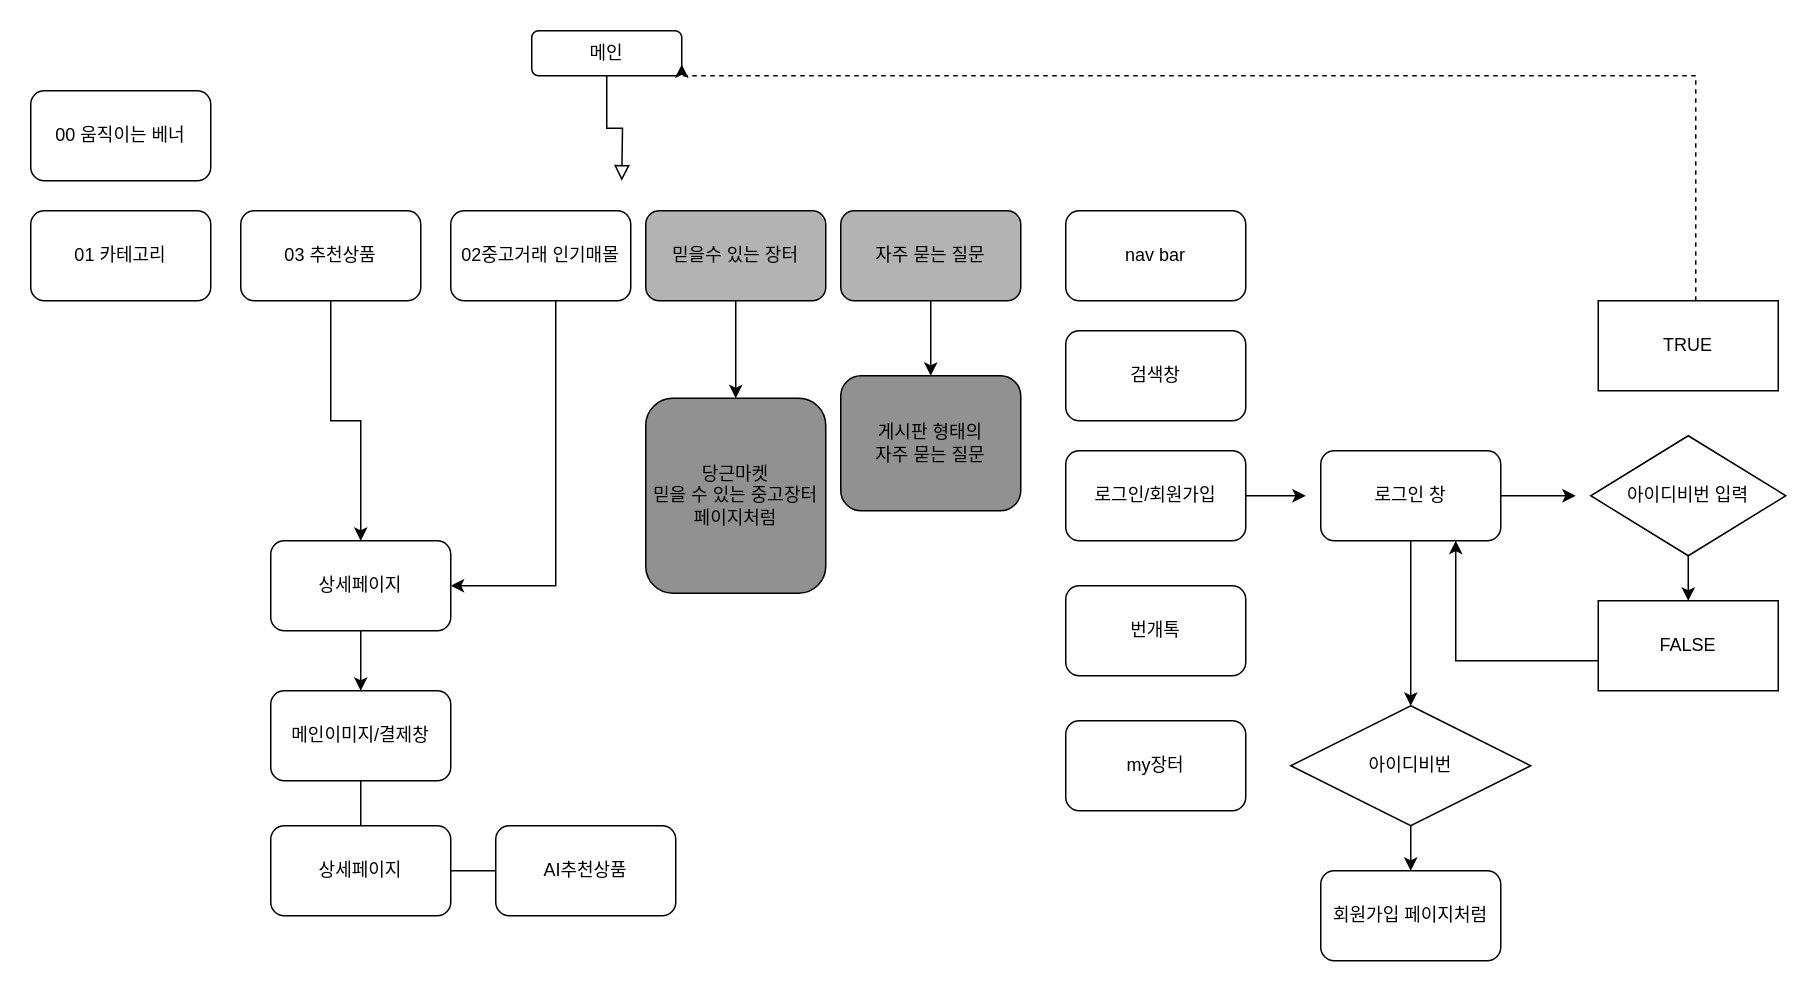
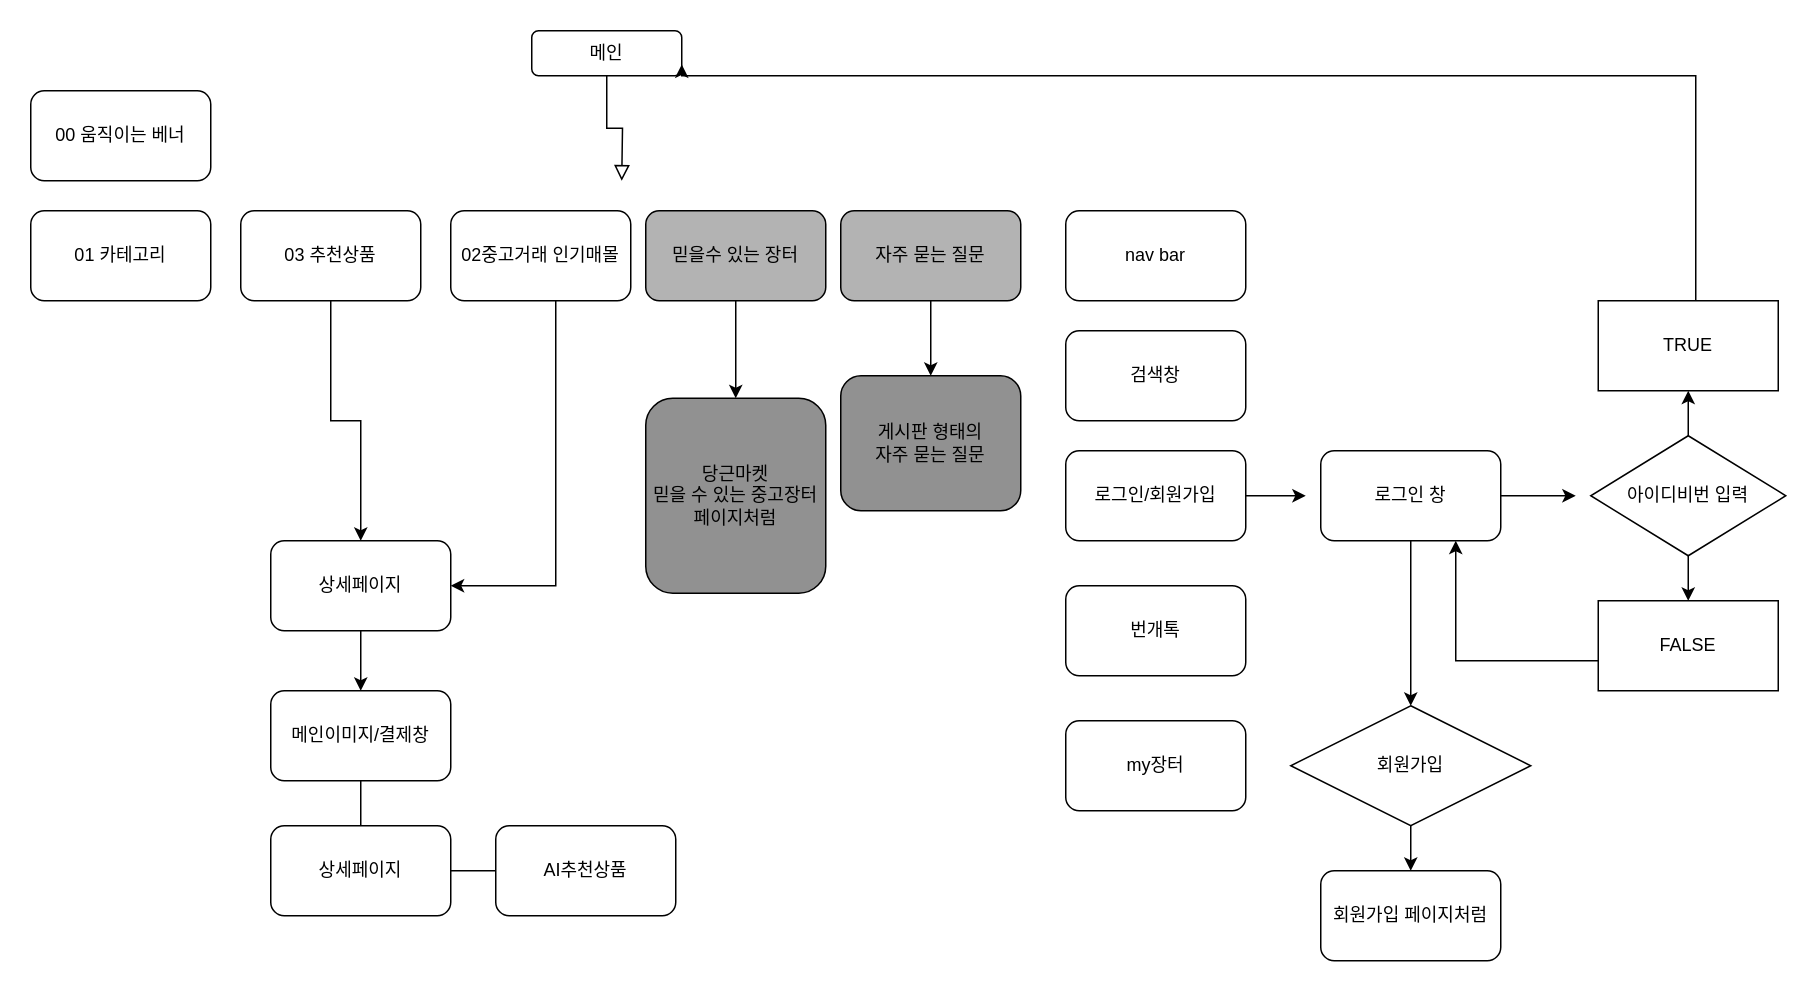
- <mxCell id="21" style="edgeStyle=orthogonalEdgeStyle;rounded=0;orthogonalLoop=1;jettySize=auto;html=1;entryX=1;entryY=0.75;entryDx=0;entryDy=0;dashed=1;" edge="1" parent="1" source="22" target="3"><mxGeometry relative="1" as="geometry"><Array as="points"><mxPoint x="1130" y="50" /></Array></mxGeometry></mxCell>
+ <mxCell id="21" style="edgeStyle=orthogonalEdgeStyle;rounded=0;orthogonalLoop=1;jettySize=auto;html=1;entryX=1;entryY=0.75;entryDx=0;entryDy=0;" edge="1" parent="1" source="22" target="3"><mxGeometry relative="1" as="geometry"><Array as="points"><mxPoint x="1130" y="50" /></Array></mxGeometry></mxCell>
+ <mxCell id="18" value="" style="edgeStyle=orthogonalEdgeStyle;rounded=0;orthogonalLoop=1;jettySize=auto;html=1;" edge="1" parent="1" source="19" target="22"><mxGeometry relative="1" as="geometry" /></mxCell>
- <mxCell id="25" value="아이디비번" style="rhombus;whiteSpace=wrap;html=1;" vertex="1" parent="1"><mxGeometry x="860" y="470" width="160" height="80" as="geometry" /></mxCell>
+ <mxCell id="25" value="회원가입" style="rhombus;whiteSpace=wrap;html=1;" vertex="1" parent="1"><mxGeometry x="860" y="470" width="160" height="80" as="geometry" /></mxCell>
